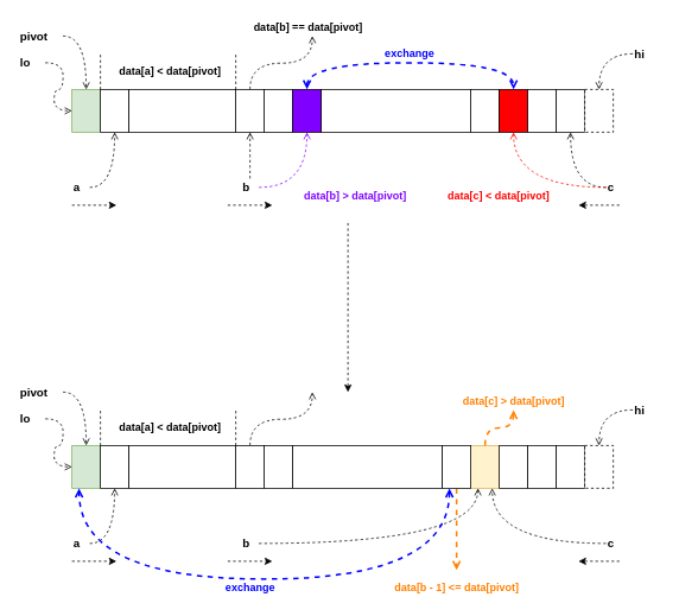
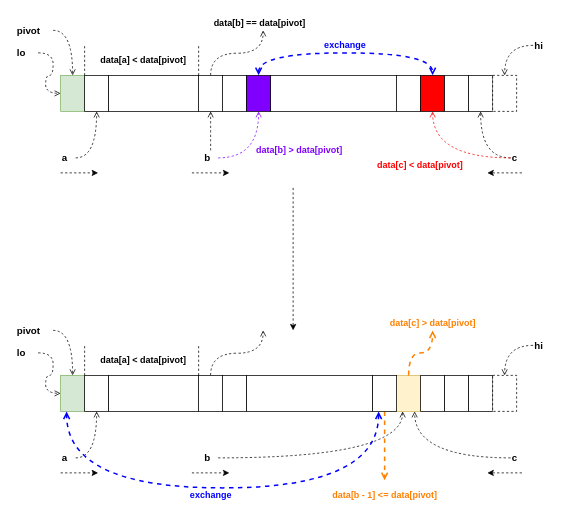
- <mxCell id="37" value="data[b] &amp;gt; data[pivot]" style="text;html=1;align=center;verticalAlign=middle;resizable=0;points=[];autosize=1;fontStyle=1;fontColor=#7F00FF;" vertex="1" parent="1"><mxGeometry x="333" y="210" width="130" height="20" as="geometry" /></mxCell>
+ <mxCell id="37" value="data[b] &amp;gt; data[pivot]" style="text;html=1;align=center;verticalAlign=middle;resizable=0;points=[];autosize=1;fontStyle=1;fontColor=#7F00FF;" vertex="1" parent="1"><mxGeometry x="333" y="190" width="130" height="20" as="geometry" /></mxCell>
- <mxCell id="76" value="data[c] &amp;gt; data[pivot]" style="text;html=1;align=center;verticalAlign=middle;resizable=0;points=[];autosize=1;fontStyle=1;fontColor=#FF8000;" vertex="1" parent="1"><mxGeometry x="511" y="440" width="130" height="20" as="geometry" /></mxCell>
+ <mxCell id="76" value="data[c] &amp;gt; data[pivot]" style="text;html=1;align=center;verticalAlign=middle;resizable=0;points=[];autosize=1;fontStyle=1;fontColor=#FF8000;" vertex="1" parent="1"><mxGeometry x="511" y="420" width="130" height="20" as="geometry" /></mxCell>
